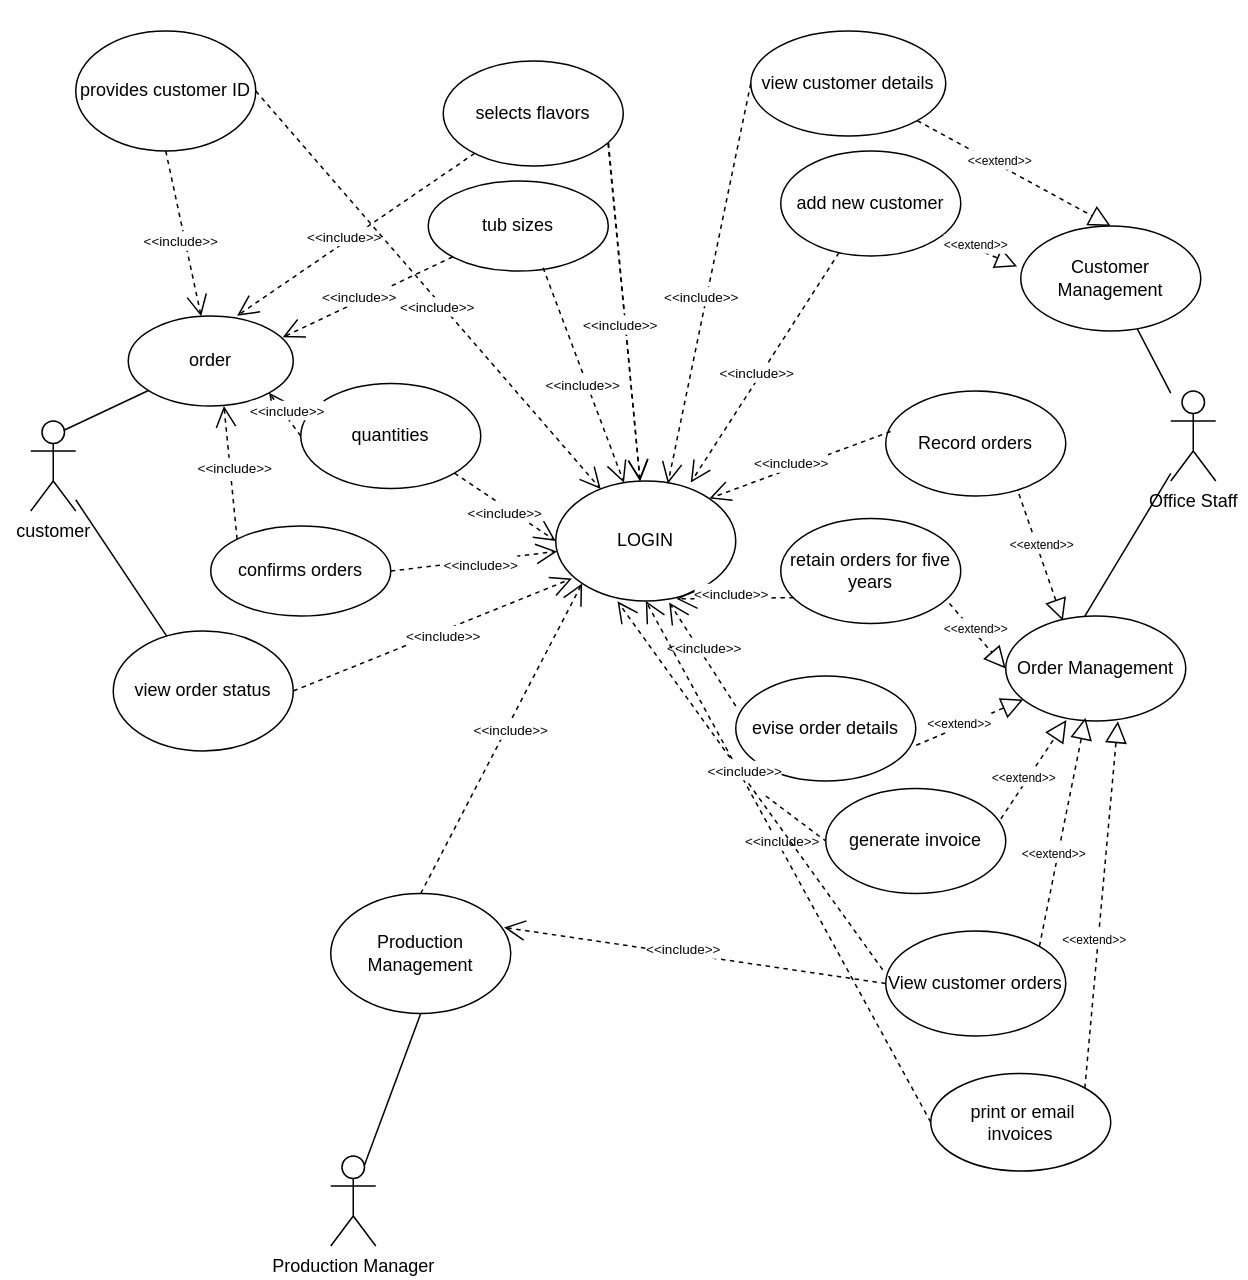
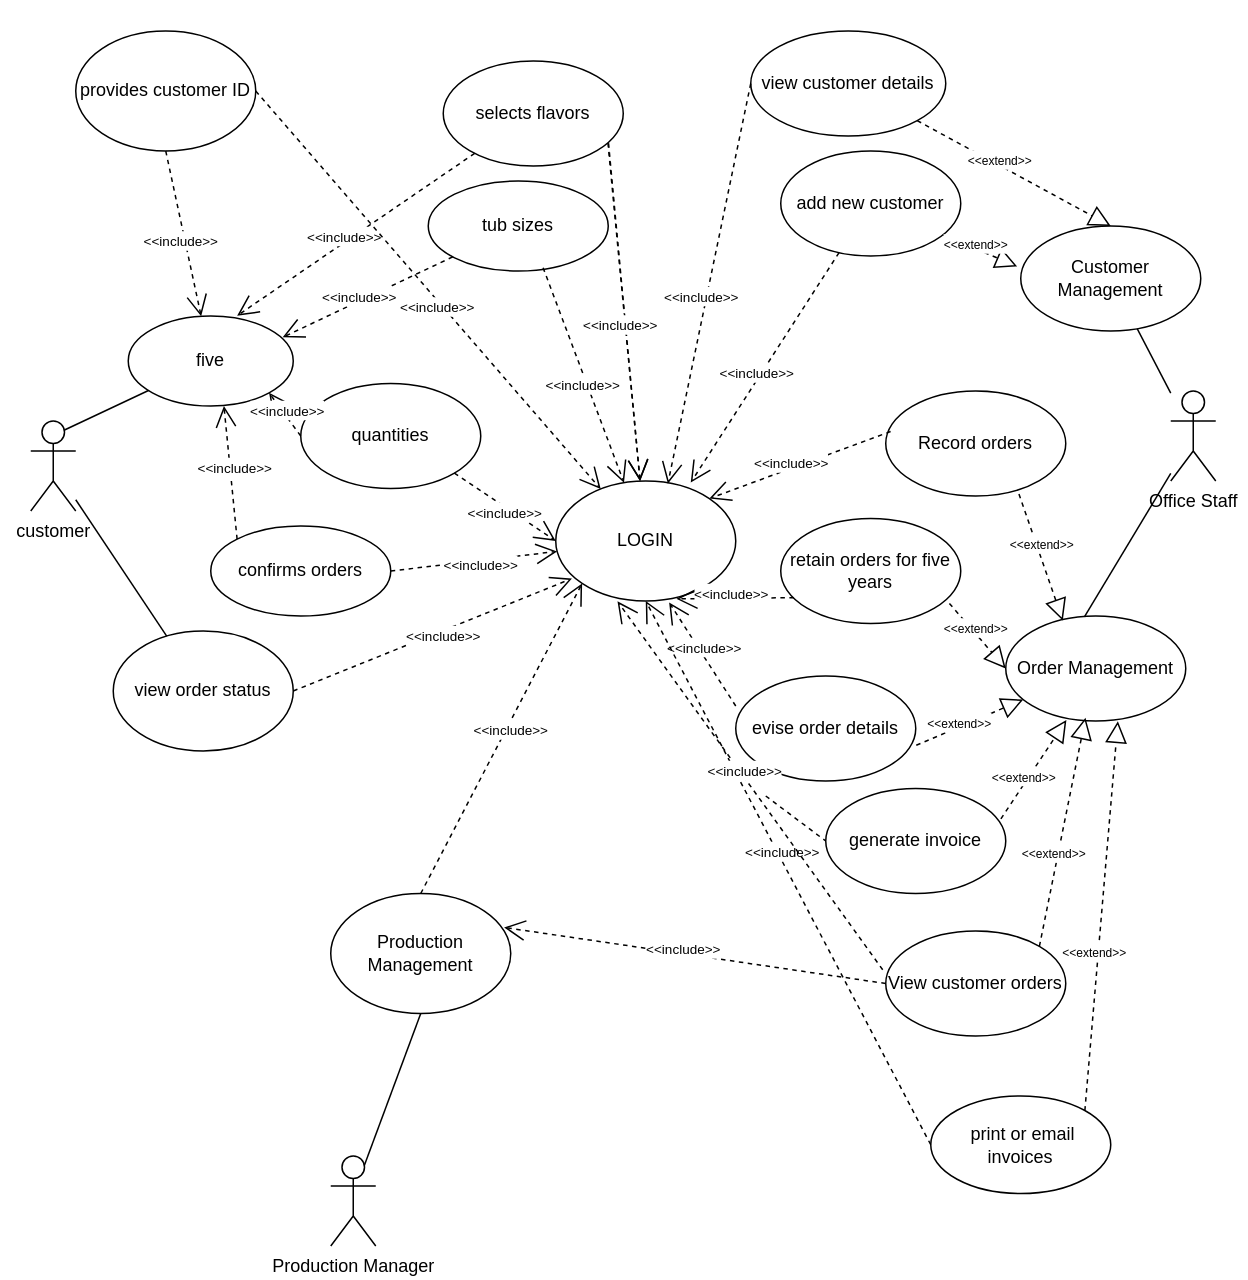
- <mxCell id="3" value="order" style="ellipse;whiteSpace=wrap;html=1;" vertex="1" parent="1"><mxGeometry x="85" y="210" width="110" height="60" as="geometry" /></mxCell>
+ <mxCell id="3" value="five" style="ellipse;whiteSpace=wrap;html=1;" vertex="1" parent="1"><mxGeometry x="85" y="210" width="110" height="60" as="geometry" /></mxCell>
- <mxCell id="19" value="&amp;nbsp;print or email invoices" style="ellipse;whiteSpace=wrap;html=1;" vertex="1" parent="1"><mxGeometry x="620" y="715" width="120" height="65" as="geometry" /></mxCell>
+ <mxCell id="19" value="&amp;nbsp;print or email invoices" style="ellipse;whiteSpace=wrap;html=1;" vertex="1" parent="1"><mxGeometry x="620" y="730" width="120" height="65" as="geometry" /></mxCell>
